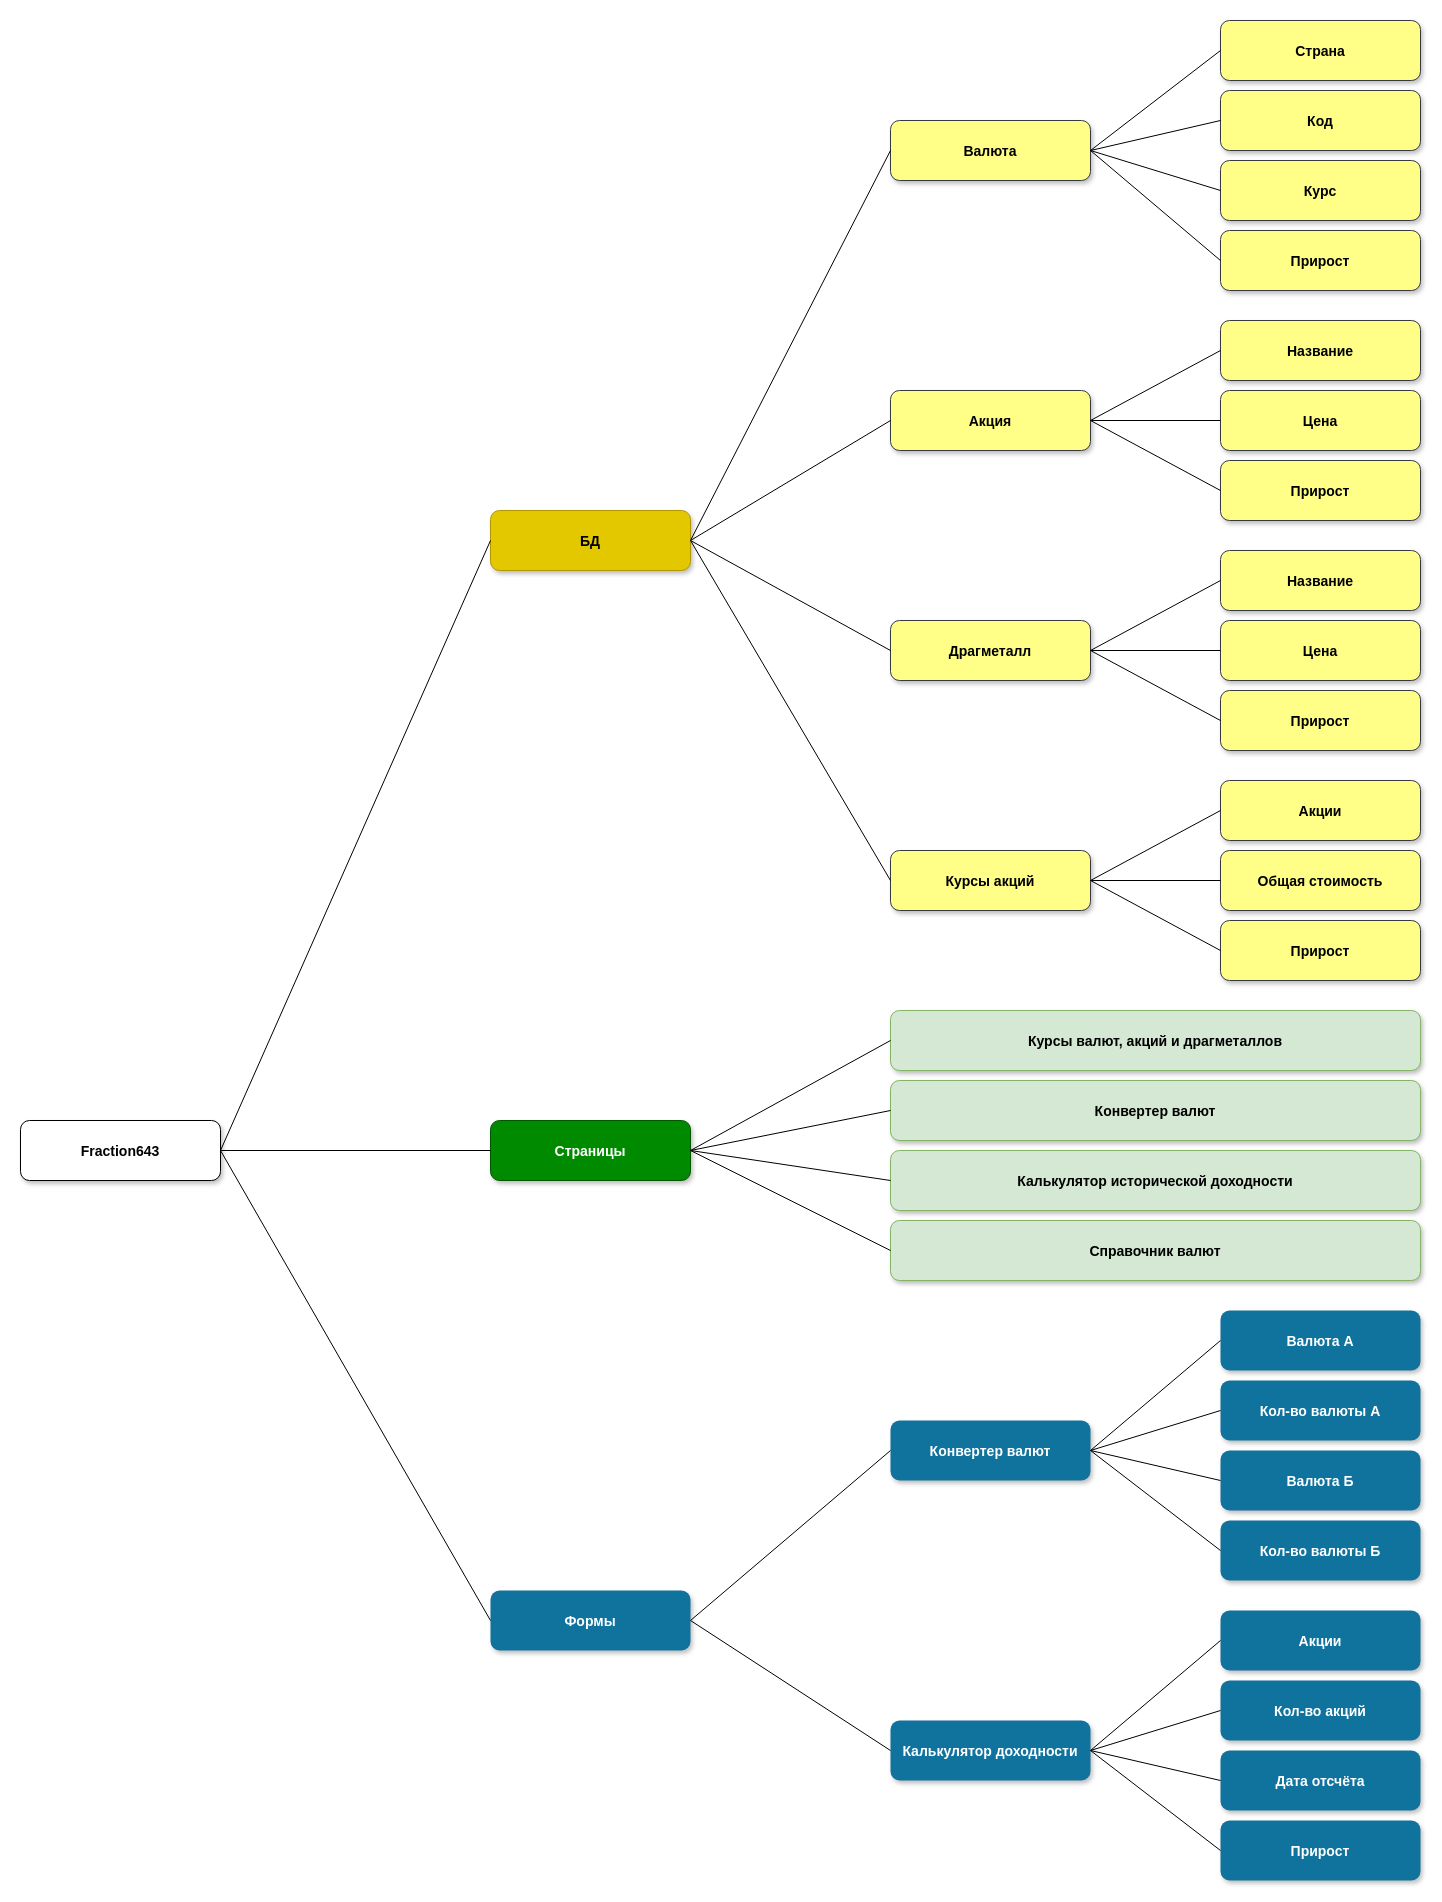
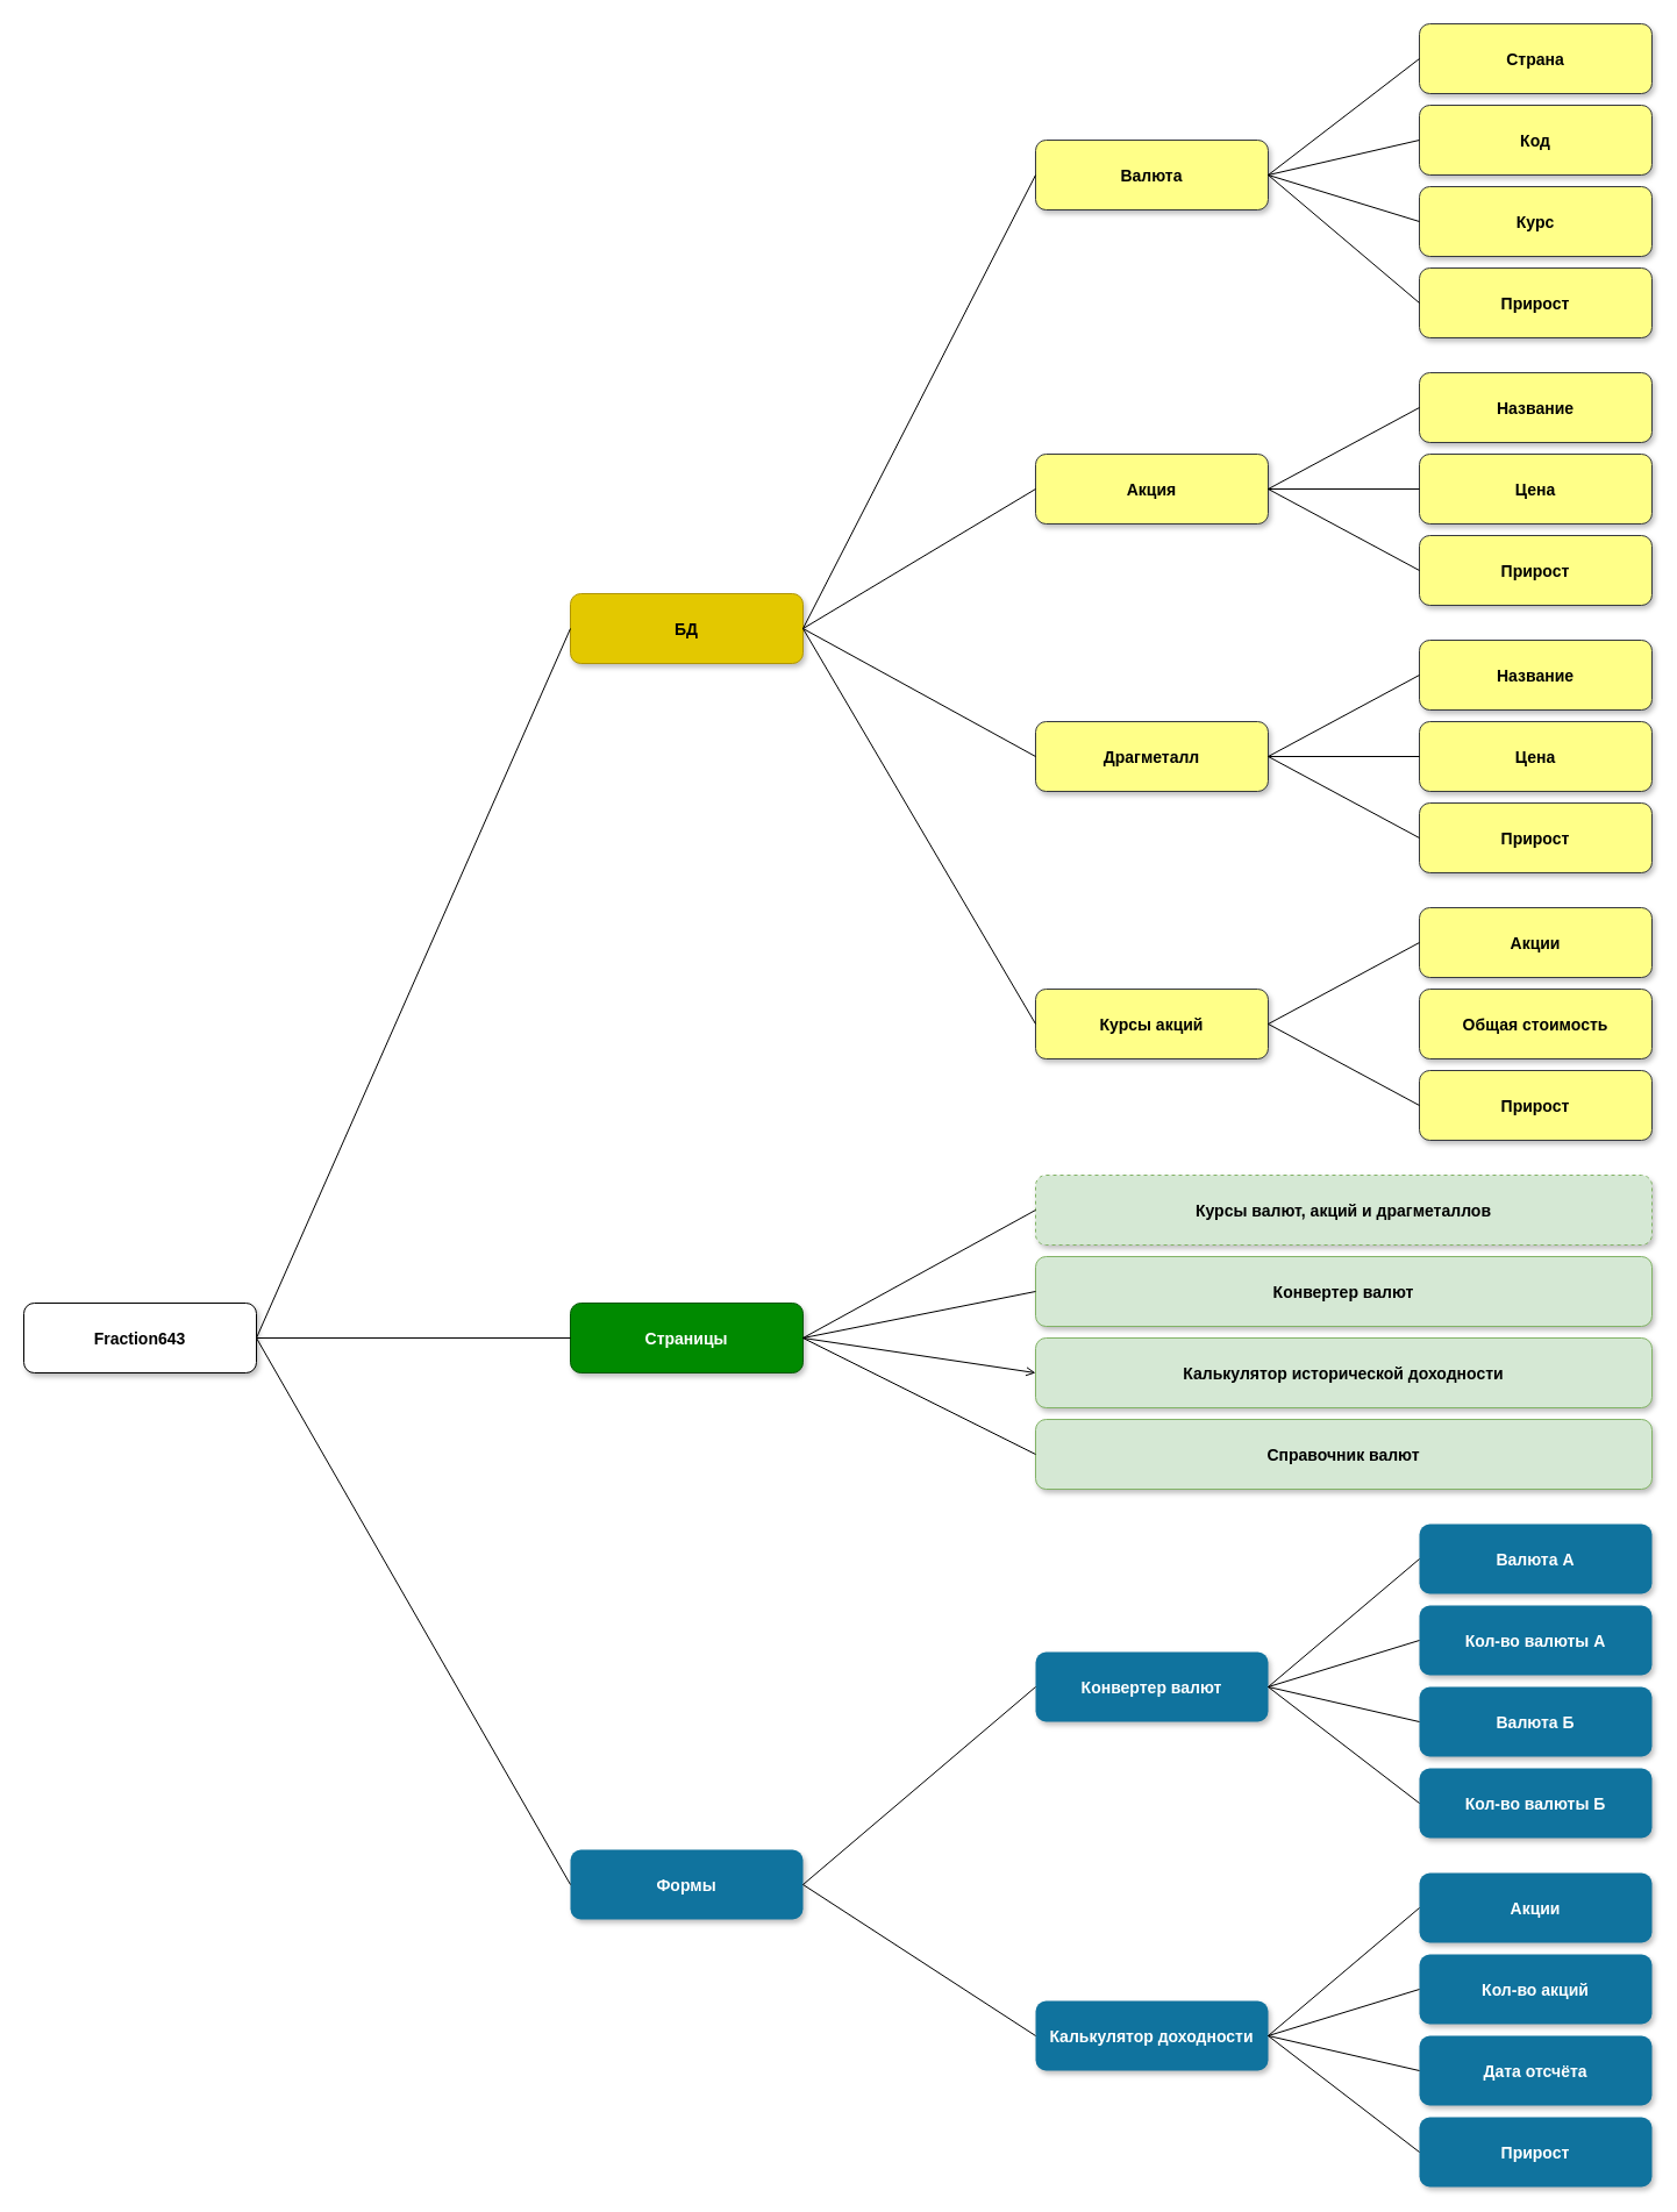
- <mxCell id="33" value="" style="endArrow=none;html=1;rounded=0;entryX=0;entryY=0.5;entryDx=0;entryDy=0;exitX=1;exitY=0.5;exitDx=0;exitDy=0;" edge="1" parent="1" source="28" target="30"><mxGeometry width="50" height="50" relative="1" as="geometry"><mxPoint x="1147" y="1160" as="sourcePoint" /><mxPoint x="1230" y="1060" as="targetPoint" /></mxGeometry></mxCell>
- <mxCell id="39" value="Курсы валют, акций и драгметаллов" style="rounded=1;fillColor=#d5e8d4;strokeColor=#82b366;shadow=1;fontStyle=1;fontSize=14;fontColor=#000000;" vertex="1" parent="1"><mxGeometry x="890" y="1010" width="530" height="60" as="geometry" /></mxCell>
+ <mxCell id="39" value="Курсы валют, акций и драгметаллов" style="rounded=1;fillColor=#d5e8d4;strokeColor=#82b366;shadow=1;fontStyle=1;fontSize=14;fontColor=#000000;dashed=1;" vertex="1" parent="1"><mxGeometry x="890" y="1010" width="530" height="60" as="geometry" /></mxCell>
- <mxCell id="45" value="" style="endArrow=none;html=1;rounded=0;entryX=0;entryY=0.5;entryDx=0;entryDy=0;exitX=1;exitY=0.5;exitDx=0;exitDy=0;" edge="1" parent="1" source="3" target="41"><mxGeometry width="50" height="50" relative="1" as="geometry"><mxPoint x="700" y="1220" as="sourcePoint" /><mxPoint x="900" y="1160" as="targetPoint" /></mxGeometry></mxCell>
+ <mxCell id="45" value="" style="endArrow=open;html=1;rounded=0;entryX=0;entryY=0.5;entryDx=0;entryDy=0;exitX=1;exitY=0.5;exitDx=0;exitDy=0;" edge="1" parent="1" source="3" target="41"><mxGeometry width="50" height="50" relative="1" as="geometry"><mxPoint x="700" y="1220" as="sourcePoint" /><mxPoint x="900" y="1160" as="targetPoint" /></mxGeometry></mxCell>
